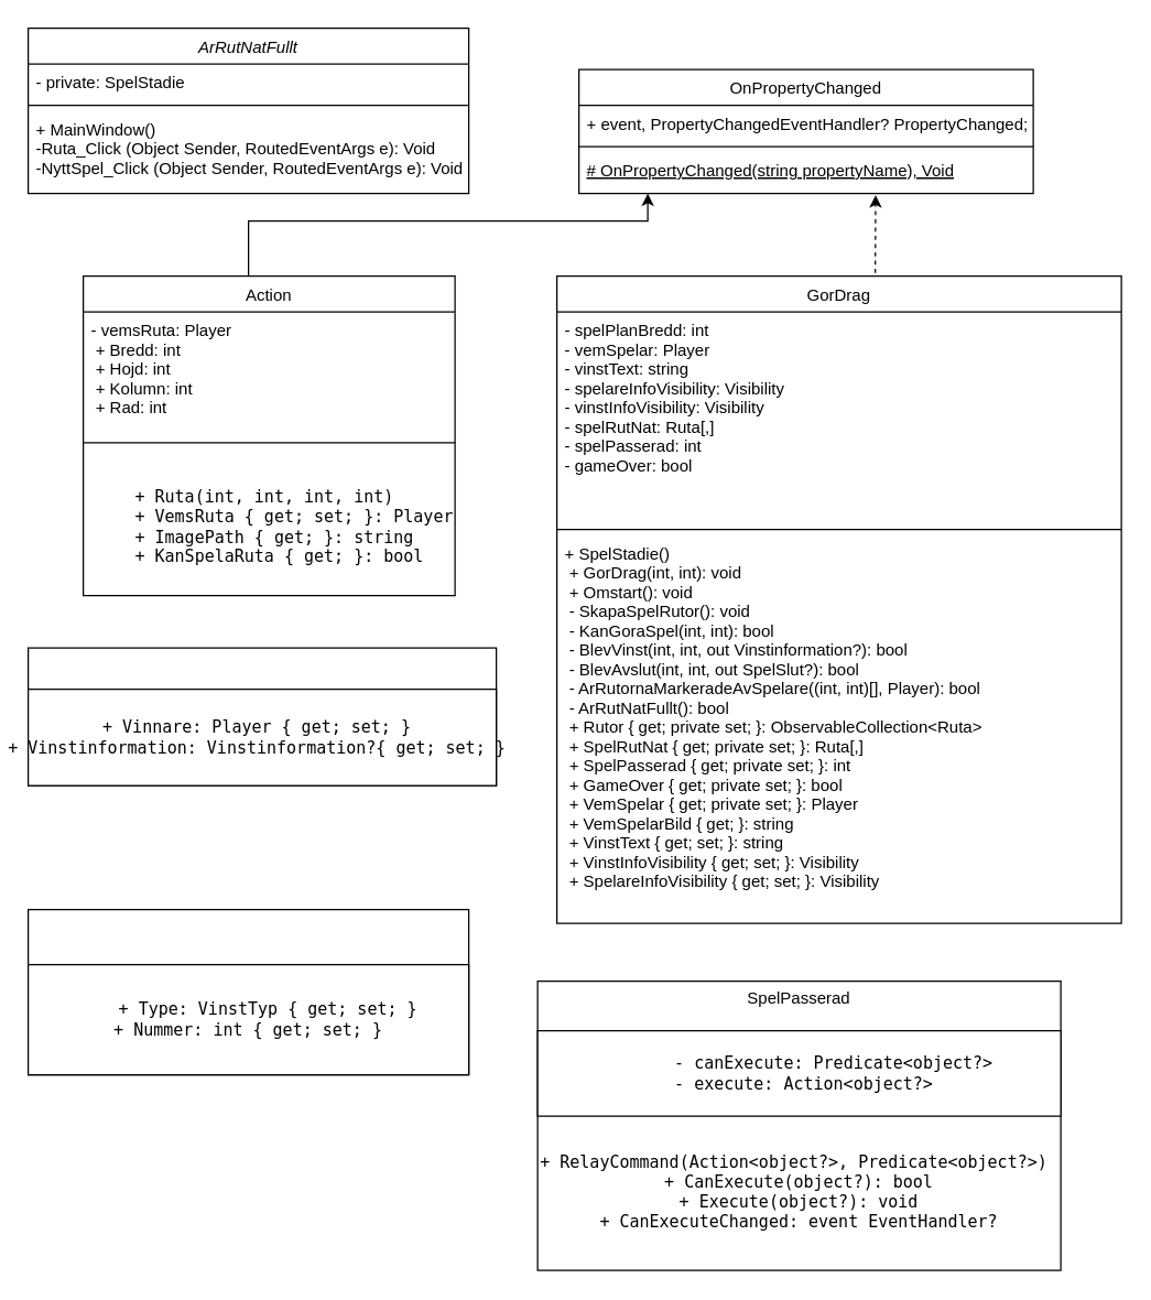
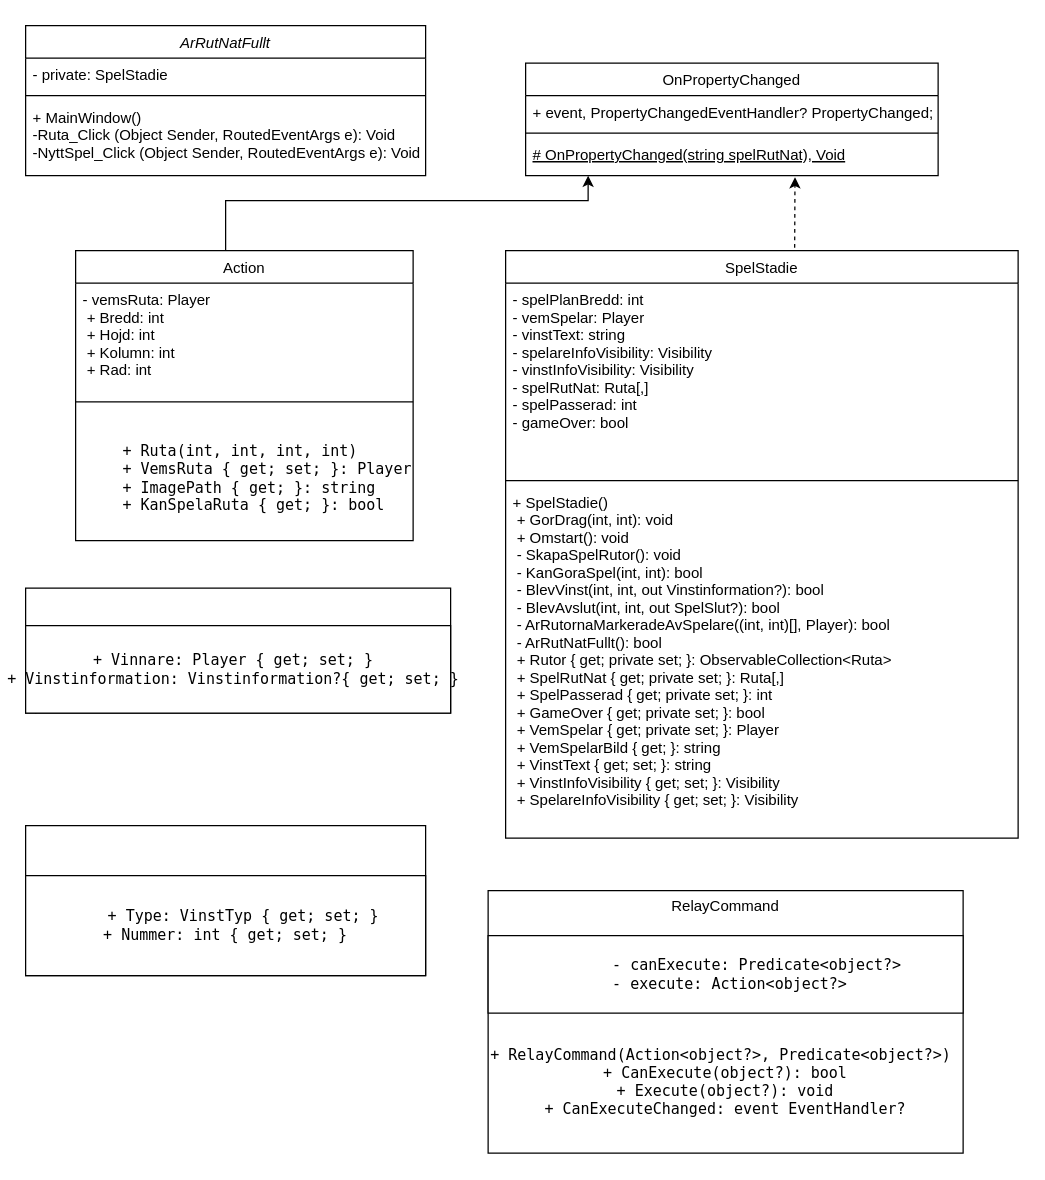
- <mxCell id="9" value="# OnPropertyChanged(string propertyName), Void" style="text;align=left;verticalAlign=top;spacingLeft=4;spacingRight=4;overflow=hidden;rotatable=0;points=[[0,0.5],[1,0.5]];portConstraint=eastwest;fontStyle=4" parent="6" vertex="1"><mxGeometry y="60" width="330" height="26" as="geometry" /></mxCell>
+ <mxCell id="9" value="# OnPropertyChanged(string spelRutNat), Void" style="text;align=left;verticalAlign=top;spacingLeft=4;spacingRight=4;overflow=hidden;rotatable=0;points=[[0,0.5],[1,0.5]];portConstraint=eastwest;fontStyle=4" parent="6" vertex="1"><mxGeometry y="60" width="330" height="26" as="geometry" /></mxCell>
- <mxCell id="14" value="GorDrag" style="swimlane;fontStyle=0;align=center;verticalAlign=top;childLayout=stackLayout;horizontal=1;startSize=26;horizontalStack=0;resizeParent=1;resizeLast=0;collapsible=1;marginBottom=0;rounded=0;shadow=0;strokeWidth=1;" parent="1" vertex="1"><mxGeometry x="404" y="200" width="410" height="470" as="geometry"><mxRectangle x="550" y="140" width="160" height="26" as="alternateBounds" /></mxGeometry></mxCell>
+ <mxCell id="14" value="SpelStadie" style="swimlane;fontStyle=0;align=center;verticalAlign=top;childLayout=stackLayout;horizontal=1;startSize=26;horizontalStack=0;resizeParent=1;resizeLast=0;collapsible=1;marginBottom=0;rounded=0;shadow=0;strokeWidth=1;" parent="1" vertex="1"><mxGeometry x="404" y="200" width="410" height="470" as="geometry"><mxRectangle x="550" y="140" width="160" height="26" as="alternateBounds" /></mxGeometry></mxCell>
- <mxCell id="29" value="SpelPasserad" style="text;html=1;align=center;verticalAlign=middle;whiteSpace=wrap;rounded=0;" parent="1" vertex="1"><mxGeometry x="390" y="710" width="380" height="30" as="geometry" /></mxCell>
+ <mxCell id="29" value="RelayCommand" style="text;html=1;align=center;verticalAlign=middle;whiteSpace=wrap;rounded=0;" parent="1" vertex="1"><mxGeometry x="390" y="710" width="380" height="30" as="geometry" /></mxCell>
